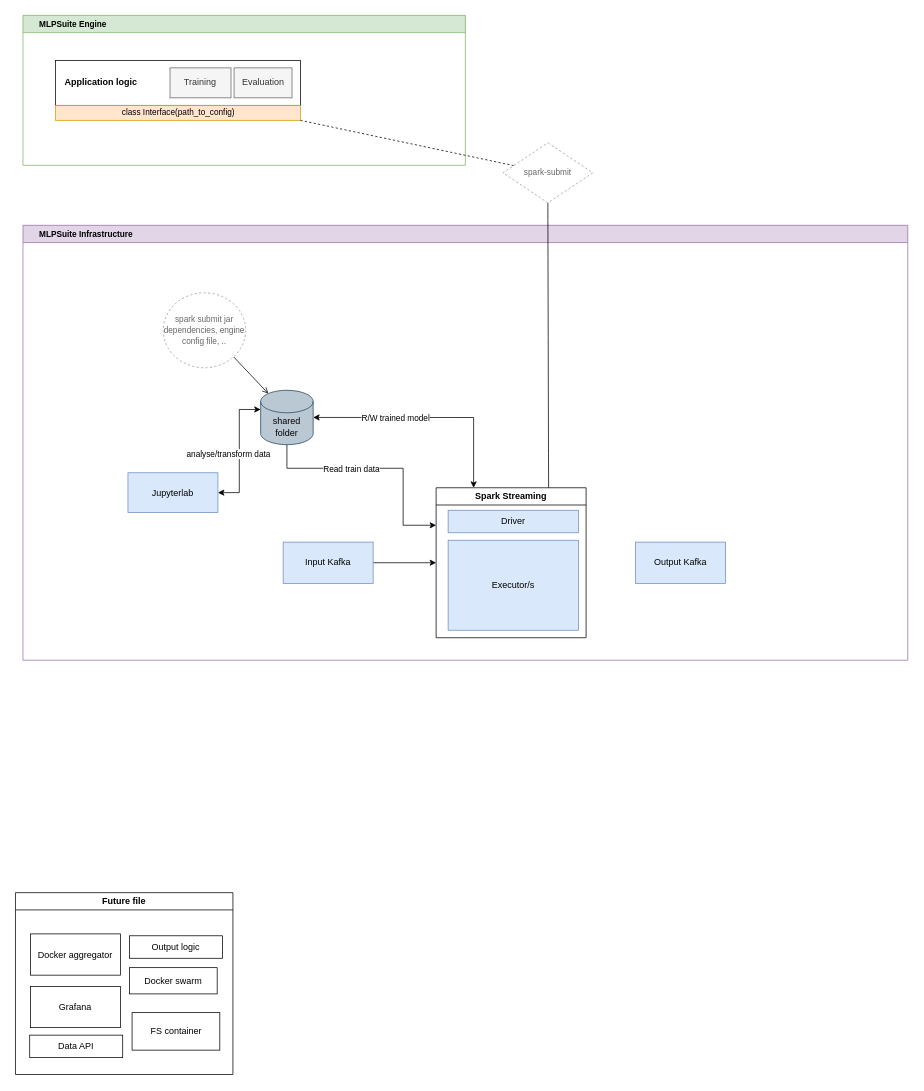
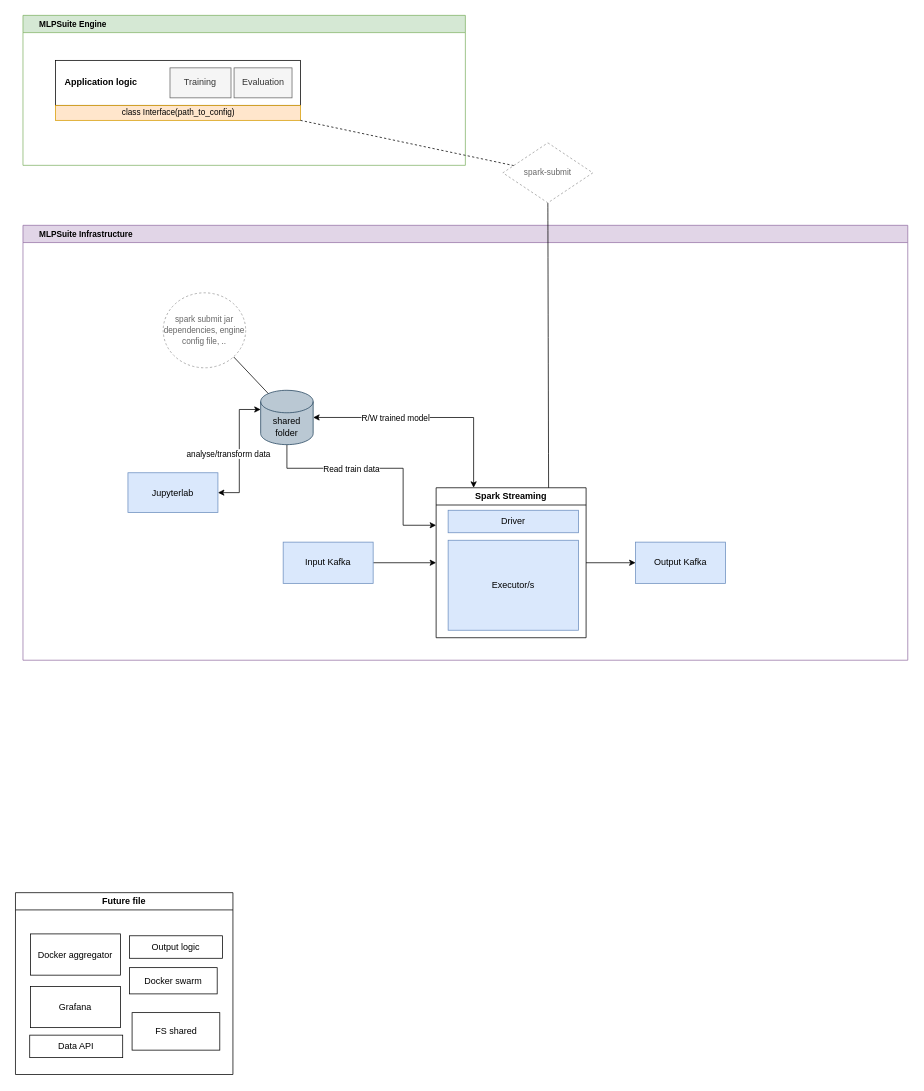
- <mxCell id="30" style="rounded=0;orthogonalLoop=1;jettySize=auto;html=1;exitX=1;exitY=1;exitDx=0;exitDy=0;entryX=0.145;entryY=0;entryDx=0;entryDy=4.35;entryPerimeter=0;endArrow=open;endFill=0;" edge="1" parent="14" source="31" target="24"><mxGeometry relative="1" as="geometry" /></mxCell>
+ <mxCell id="30" style="rounded=0;orthogonalLoop=1;jettySize=auto;html=1;exitX=1;exitY=1;exitDx=0;exitDy=0;entryX=0.145;entryY=0;entryDx=0;entryDy=4.35;entryPerimeter=0;endArrow=none;endFill=0;" edge="1" parent="14" source="31" target="24"><mxGeometry relative="1" as="geometry" /></mxCell>
+ <mxCell id="21" style="edgeStyle=orthogonalEdgeStyle;rounded=0;orthogonalLoop=1;jettySize=auto;html=1;entryX=0;entryY=0.5;entryDx=0;entryDy=0;" parent="14" source="15" target="20" edge="1"><mxGeometry relative="1" as="geometry" /></mxCell>
- <mxCell id="12" value="FS container" style="rounded=0;whiteSpace=wrap;html=1;" parent="2" vertex="1"><mxGeometry x="155.5" y="160" width="117" height="50" as="geometry" /></mxCell>
+ <mxCell id="12" value="FS shared" style="rounded=0;whiteSpace=wrap;html=1;" parent="2" vertex="1"><mxGeometry x="155.5" y="160" width="117" height="50" as="geometry" /></mxCell>
